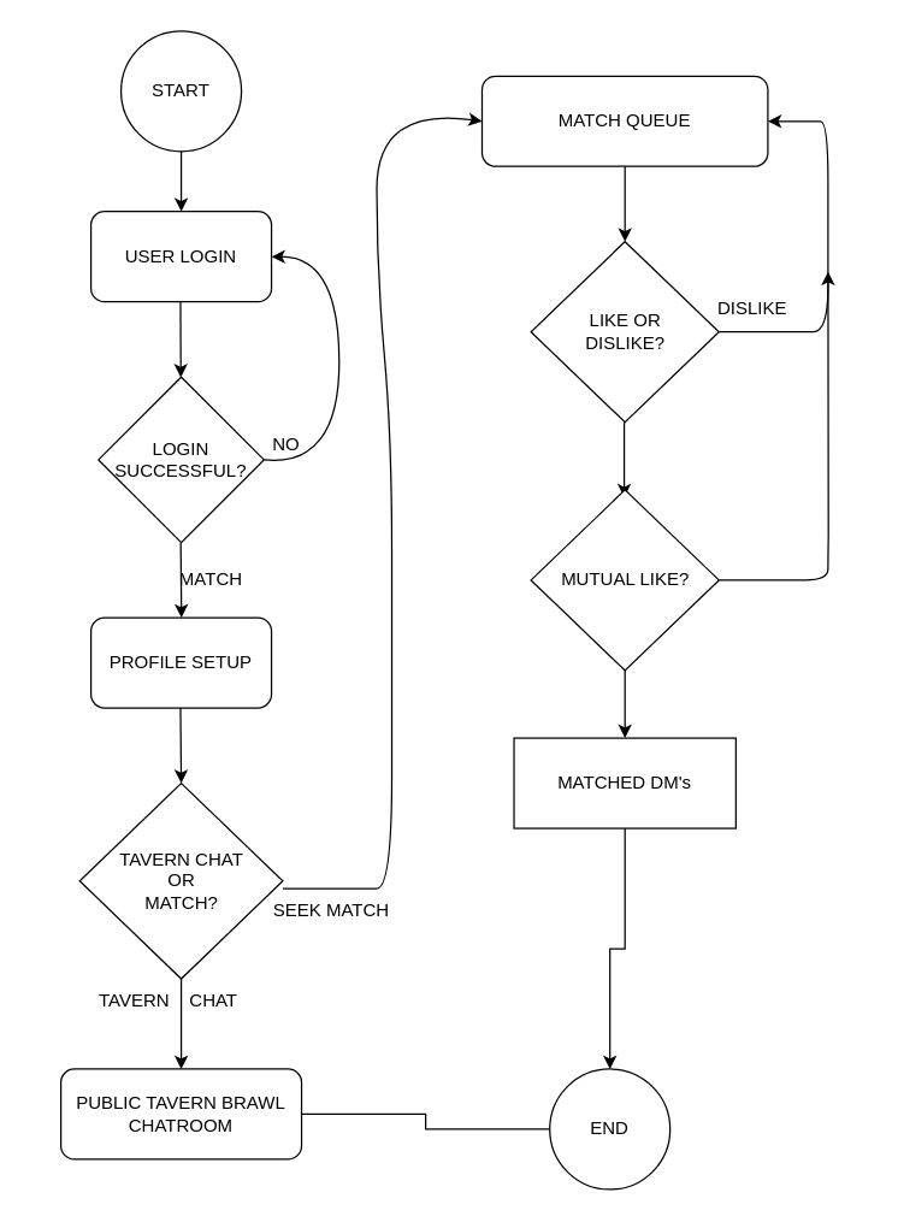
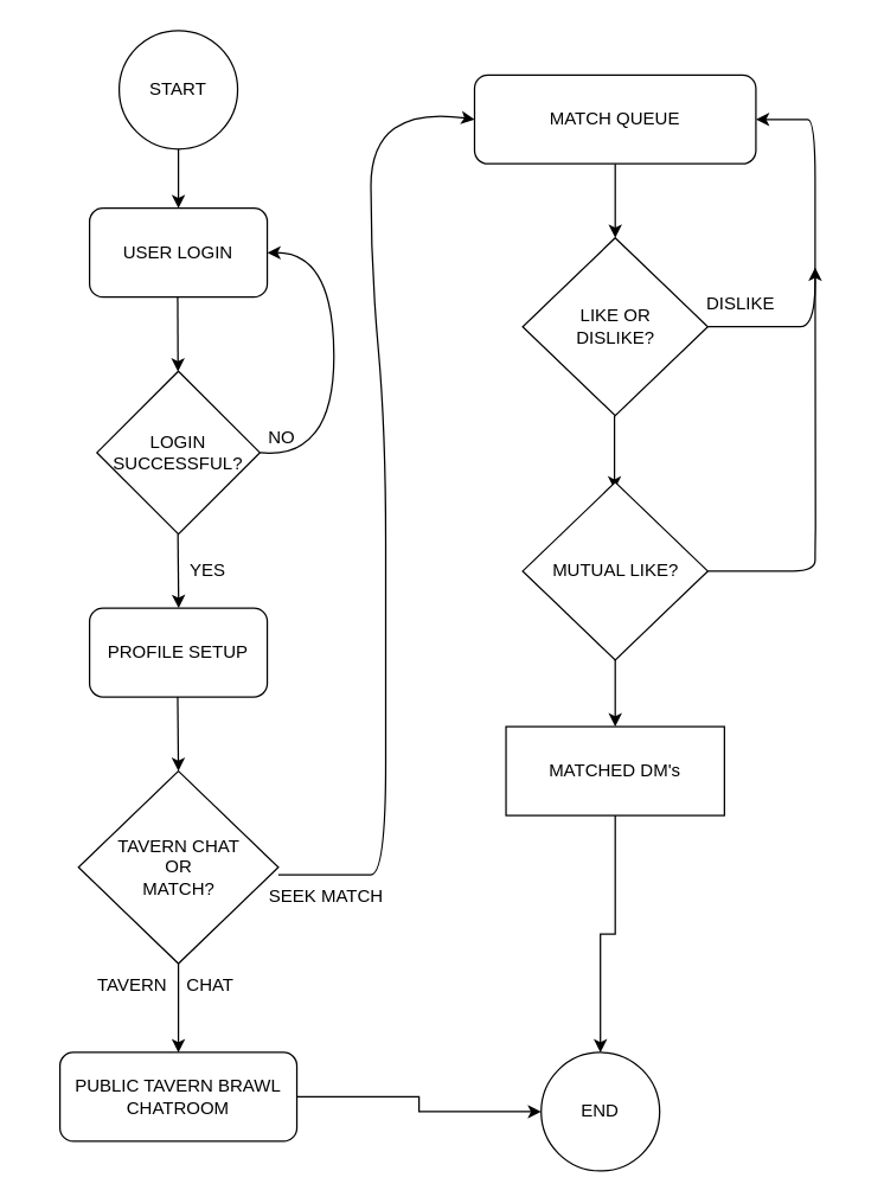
- <mxCell id="19" value="MATCH" style="text;html=1;align=center;verticalAlign=middle;whiteSpace=wrap;rounded=0;" vertex="1" parent="1"><mxGeometry x="110" y="370" width="60" height="30" as="geometry" /></mxCell>
+ <mxCell id="19" value="YES" style="text;html=1;align=center;verticalAlign=middle;whiteSpace=wrap;rounded=0;" vertex="1" parent="1"><mxGeometry x="110" y="370" width="60" height="30" as="geometry" /></mxCell>
- <mxCell id="13" style="edgeStyle=orthogonalEdgeStyle;rounded=0;orthogonalLoop=1;jettySize=auto;html=1;exitX=1;exitY=0.5;exitDx=0;exitDy=0;entryX=0;entryY=0.5;entryDx=0;entryDy=0;endArrow=none;" edge="1" parent="1" source="14" target="31"><mxGeometry relative="1" as="geometry" /></mxCell>
+ <mxCell id="13" style="edgeStyle=orthogonalEdgeStyle;rounded=0;orthogonalLoop=1;jettySize=auto;html=1;exitX=1;exitY=0.5;exitDx=0;exitDy=0;entryX=0;entryY=0.5;entryDx=0;entryDy=0;" edge="1" parent="1" source="14" target="31"><mxGeometry relative="1" as="geometry" /></mxCell>
